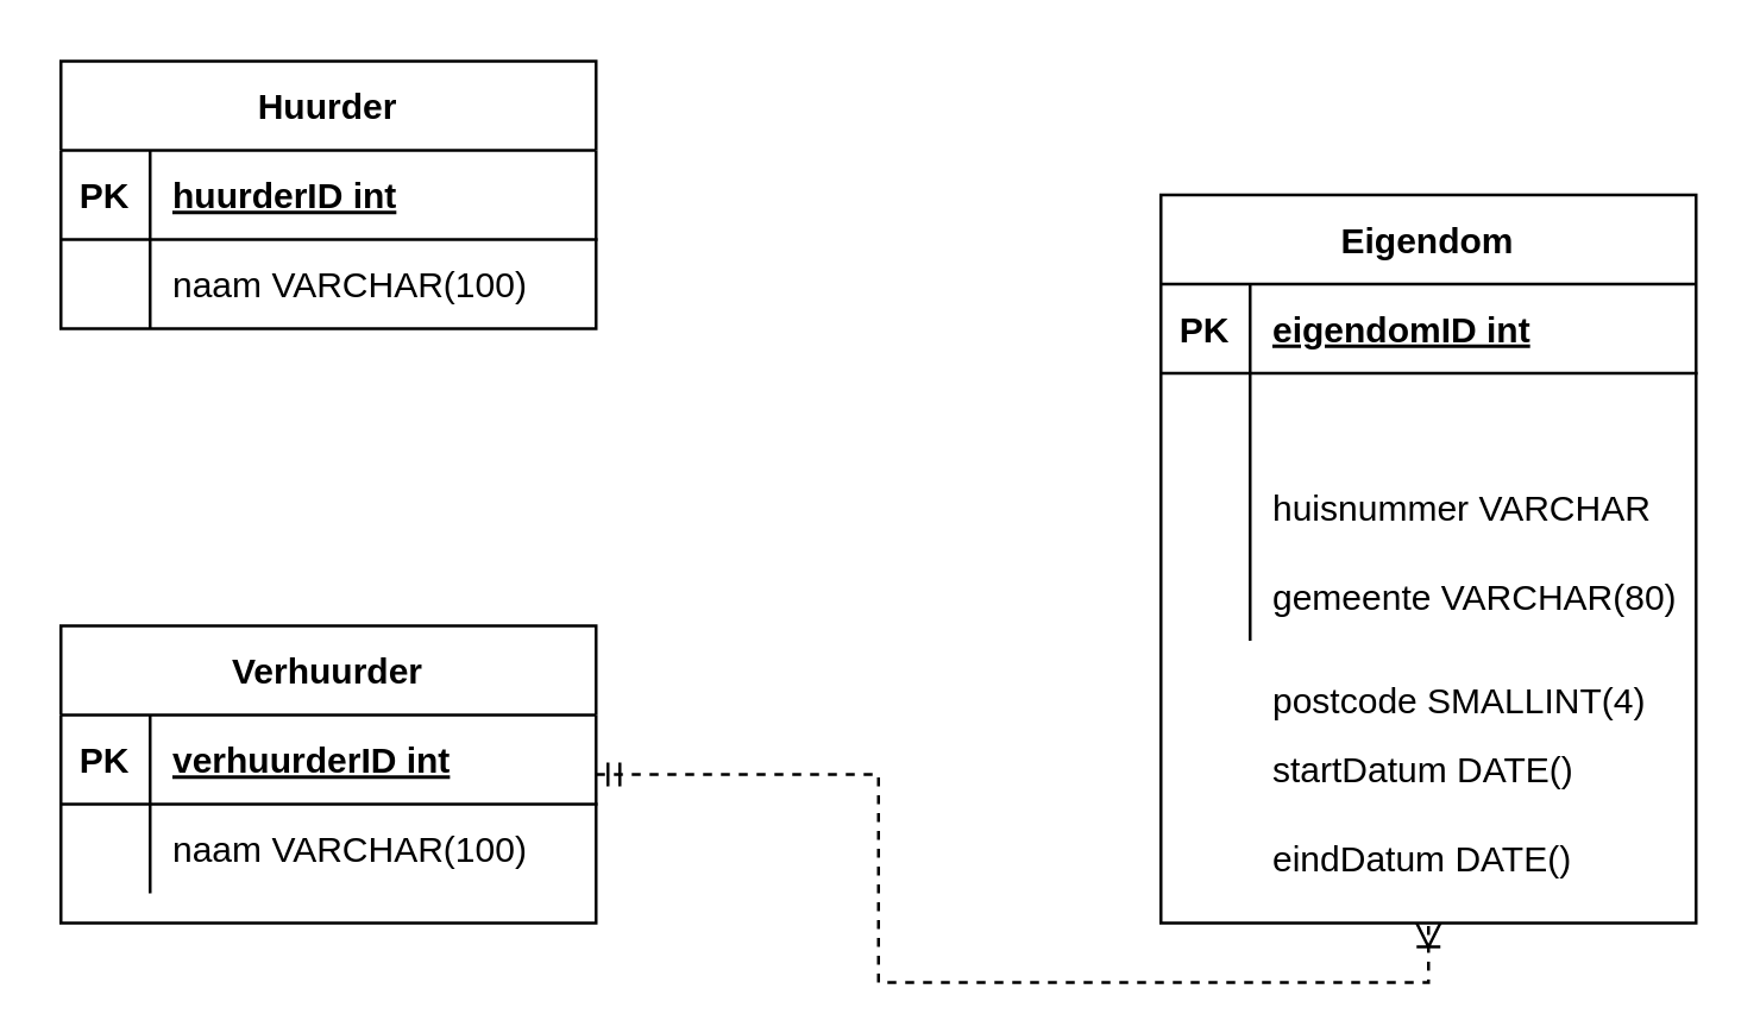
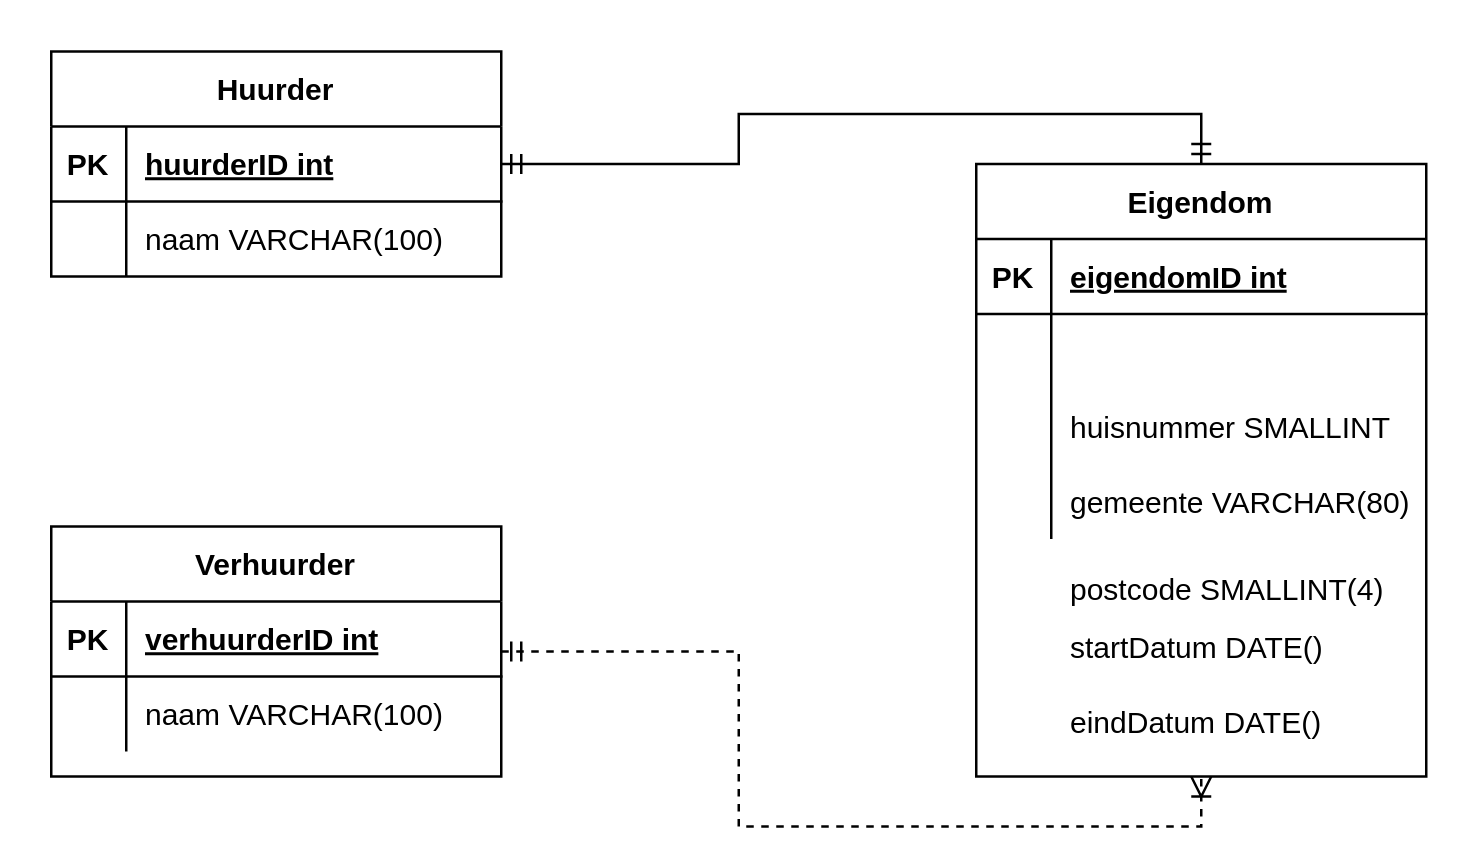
+ <mxCell id="2" style="edgeStyle=orthogonalEdgeStyle;rounded=0;orthogonalLoop=1;jettySize=auto;html=1;endArrow=ERmandOne;endFill=0;startArrow=ERmandOne;startFill=0;entryX=0.5;entryY=0;entryDx=0;entryDy=0;" edge="1" parent="1" source="32" target="13"><mxGeometry relative="1" as="geometry"><mxPoint x="599.5" y="30" as="sourcePoint" /><mxPoint x="600" y="70" as="targetPoint" /></mxGeometry></mxCell>
- <mxCell id="21" value="huisnummer VARCHAR" style="shape=partialRectangle;connectable=0;fillColor=none;top=0;left=0;bottom=0;right=0;align=left;spacingLeft=6;overflow=hidden;" vertex="1" parent="19"><mxGeometry x="30" width="150" height="30" as="geometry" /></mxCell>
+ <mxCell id="21" value="huisnummer SMALLINT" style="shape=partialRectangle;connectable=0;fillColor=none;top=0;left=0;bottom=0;right=0;align=left;spacingLeft=6;overflow=hidden;" vertex="1" parent="19"><mxGeometry x="30" width="150" height="30" as="geometry" /></mxCell>
